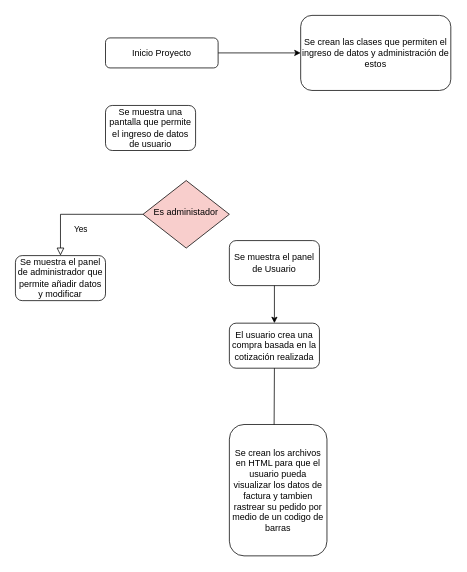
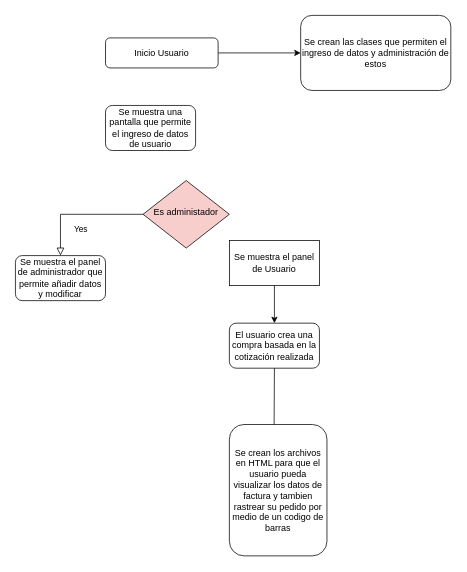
- <mxCell id="3" value="Inicio Proyecto" style="rounded=1;whiteSpace=wrap;html=1;fontSize=12;glass=0;strokeWidth=1;shadow=0;" parent="1" vertex="1"><mxGeometry x="140" y="50" width="150" height="40" as="geometry" /></mxCell>
+ <mxCell id="3" value="Inicio Usuario" style="rounded=1;whiteSpace=wrap;html=1;fontSize=12;glass=0;strokeWidth=1;shadow=0;" parent="1" vertex="1"><mxGeometry x="140" y="50" width="150" height="40" as="geometry" /></mxCell>
- <mxCell id="8" value="Se muestra el panel de Usuario" style="rounded=1;whiteSpace=wrap;html=1;" vertex="1" parent="1"><mxGeometry x="305" y="320" width="120" height="60" as="geometry" /></mxCell>
+ <mxCell id="8" value="Se muestra el panel de Usuario" style="whiteSpace=wrap;html=1;rounded=0;" vertex="1" parent="1"><mxGeometry x="305" y="320" width="120" height="60" as="geometry" /></mxCell>
